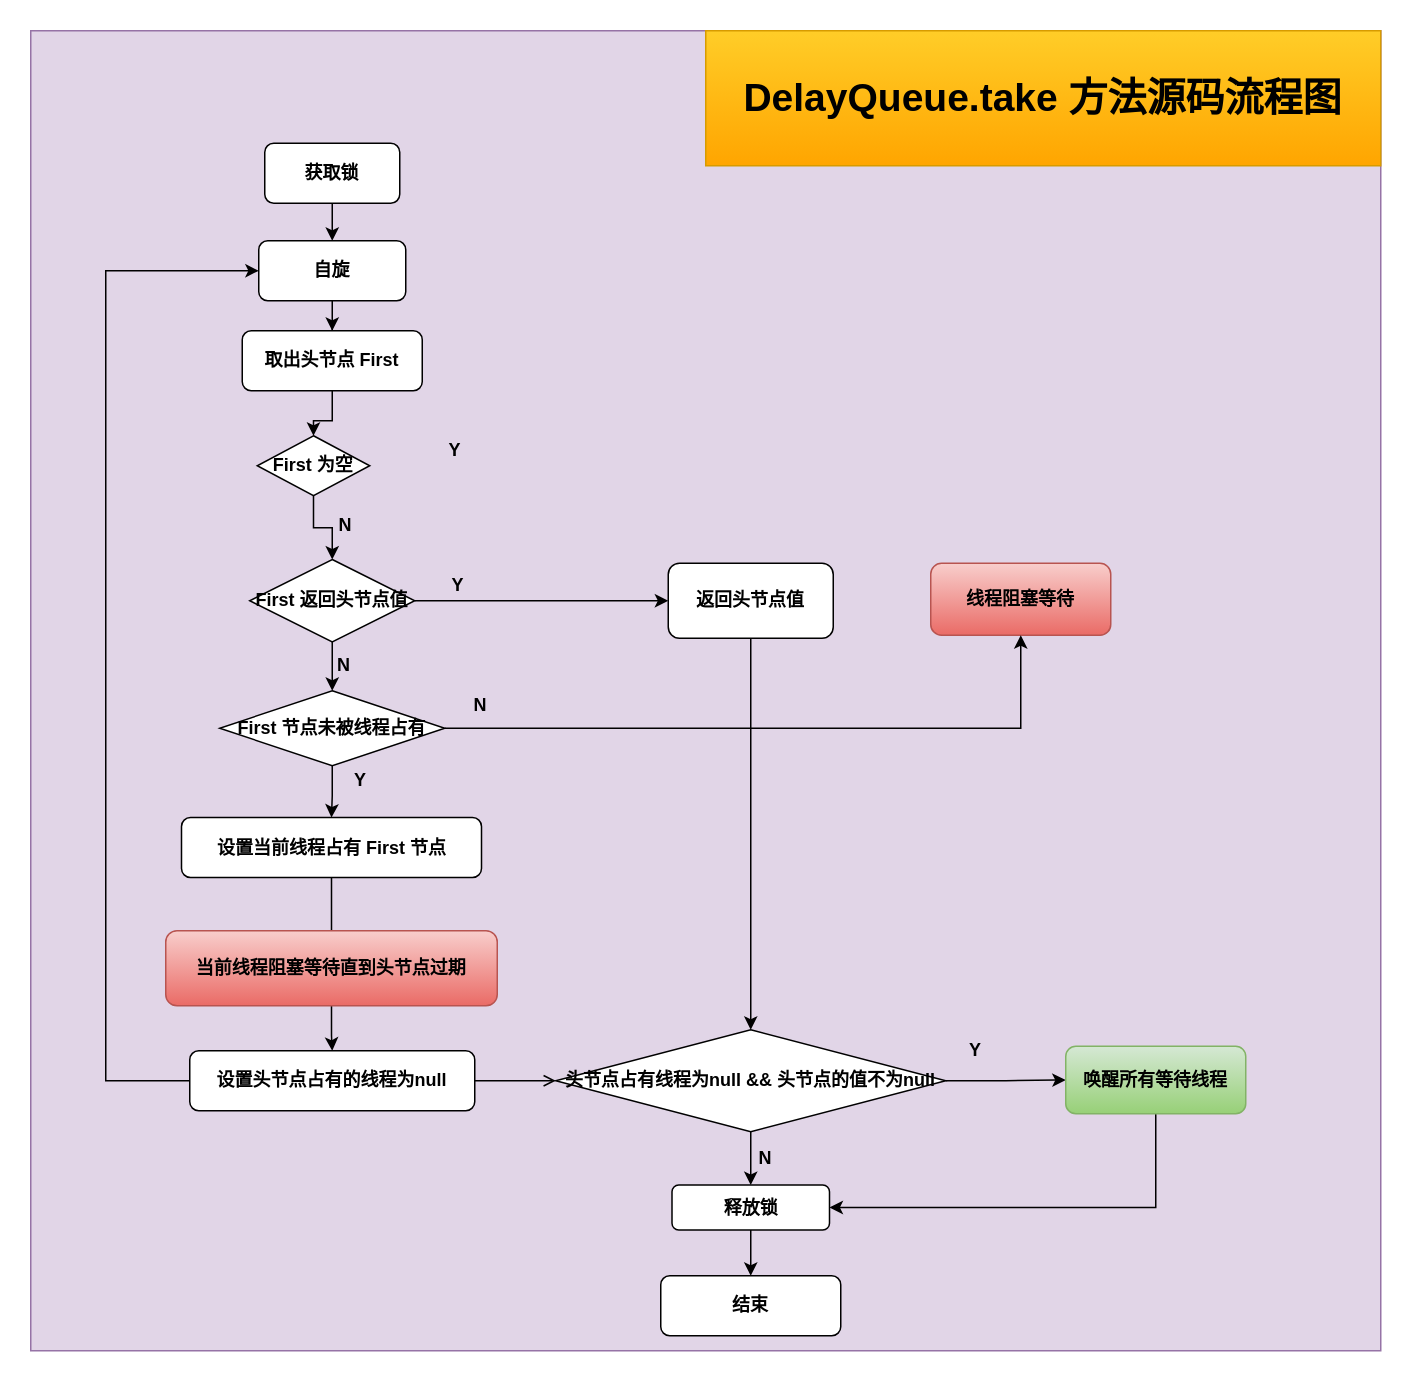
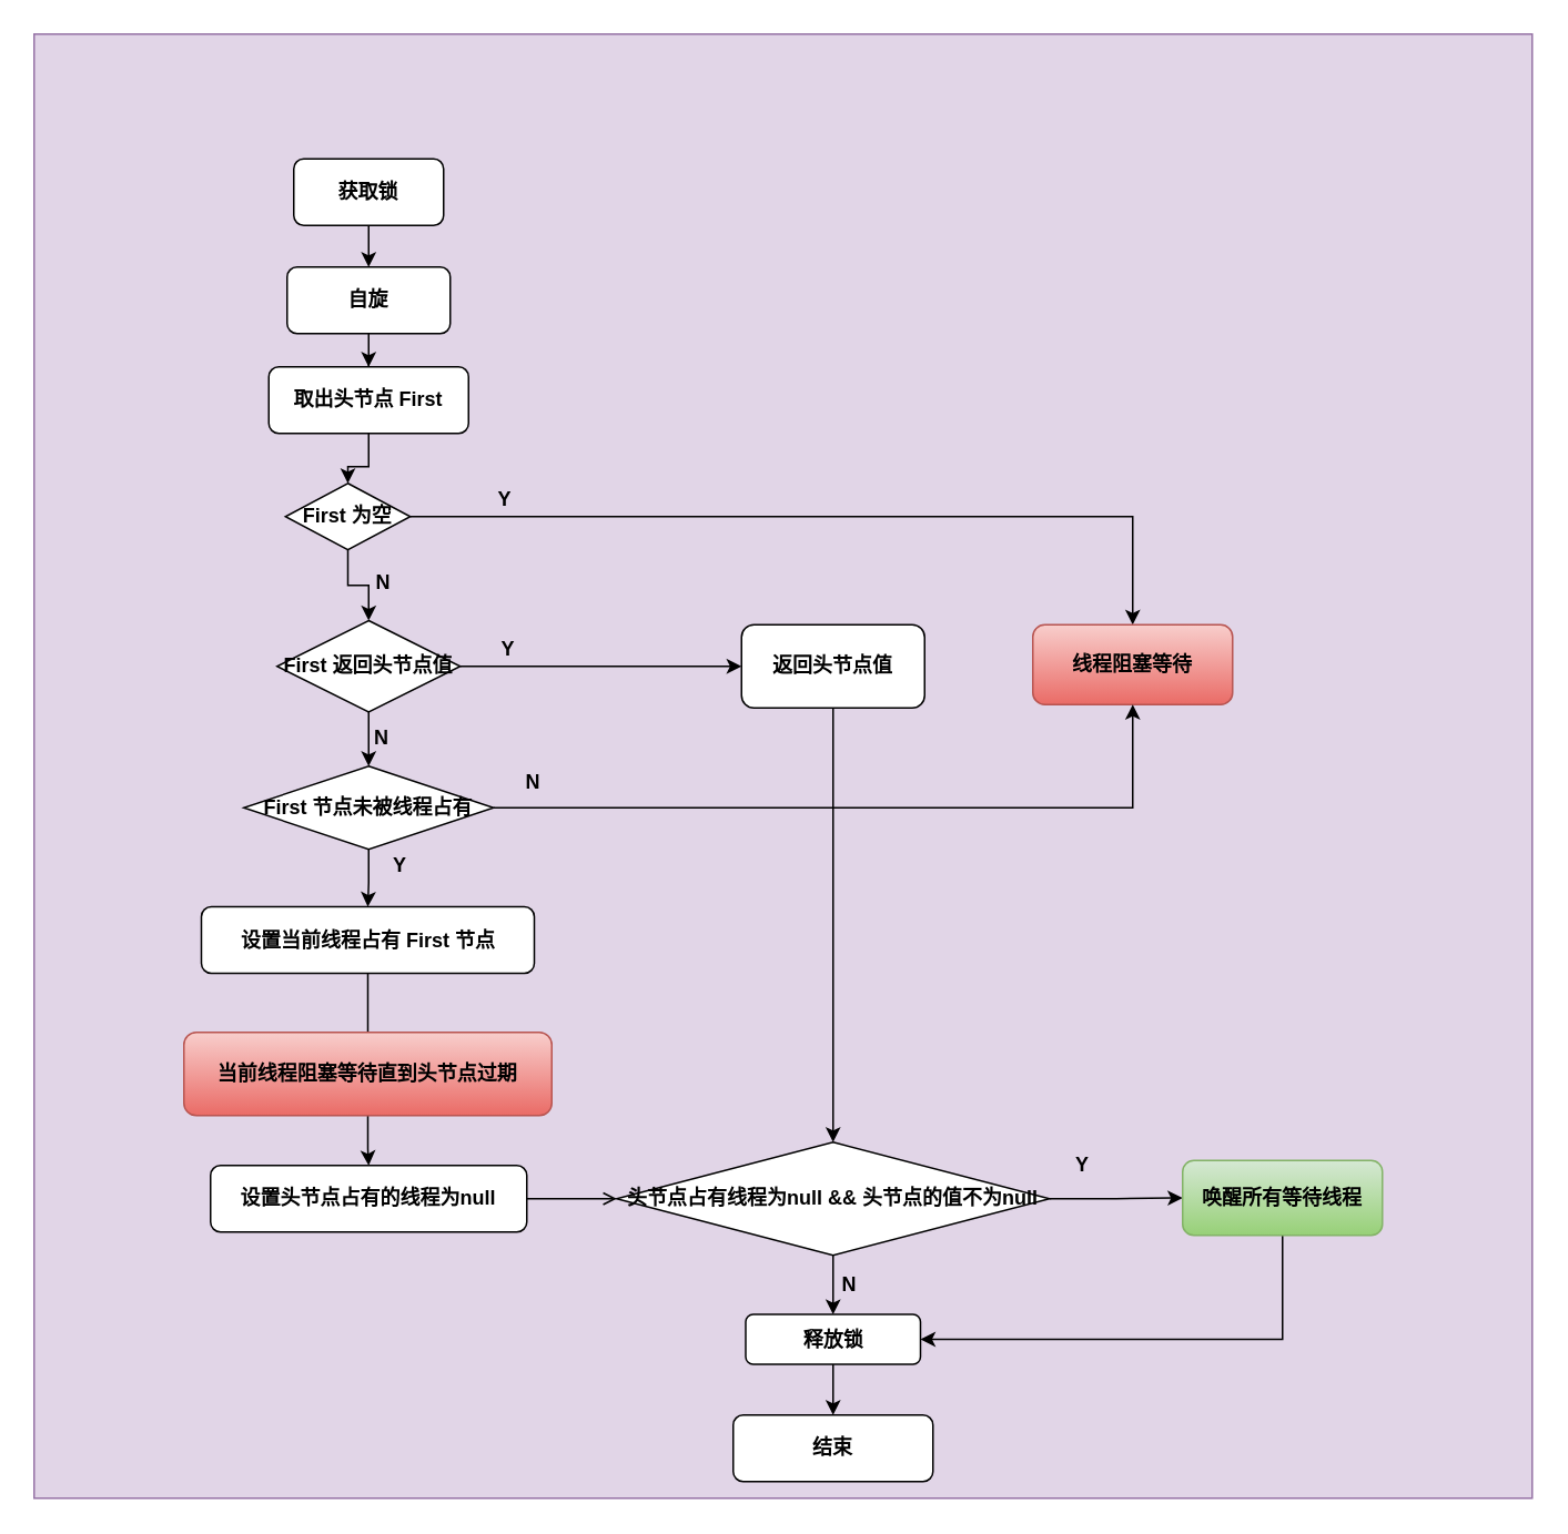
- <mxCell id="35" value="DelayQueue.take 方法源码流程图" style="rounded=0;whiteSpace=wrap;html=1;fontStyle=1;fontSize=26;gradientColor=#ffa500;fillColor=#ffcd28;strokeColor=#d79b00;" vertex="1" parent="1"><mxGeometry x="470" y="20" width="450" height="90" as="geometry" /></mxCell>
+ <mxCell id="7" style="edgeStyle=orthogonalEdgeStyle;rounded=0;orthogonalLoop=1;jettySize=auto;html=1;exitX=1;exitY=0.5;exitDx=0;exitDy=0;fontStyle=1" parent="1" source="9" target="10" edge="1"><mxGeometry relative="1" as="geometry" /></mxCell>
- <mxCell id="23" style="edgeStyle=orthogonalEdgeStyle;rounded=0;orthogonalLoop=1;jettySize=auto;html=1;exitX=0;exitY=0.5;exitDx=0;exitDy=0;entryX=0;entryY=0.5;entryDx=0;entryDy=0;fontStyle=1" edge="1" parent="1" source="25" target="34"><mxGeometry relative="1" as="geometry"><Array as="points"><mxPoint x="70" y="720" /><mxPoint x="70" y="180" /></Array></mxGeometry></mxCell>
